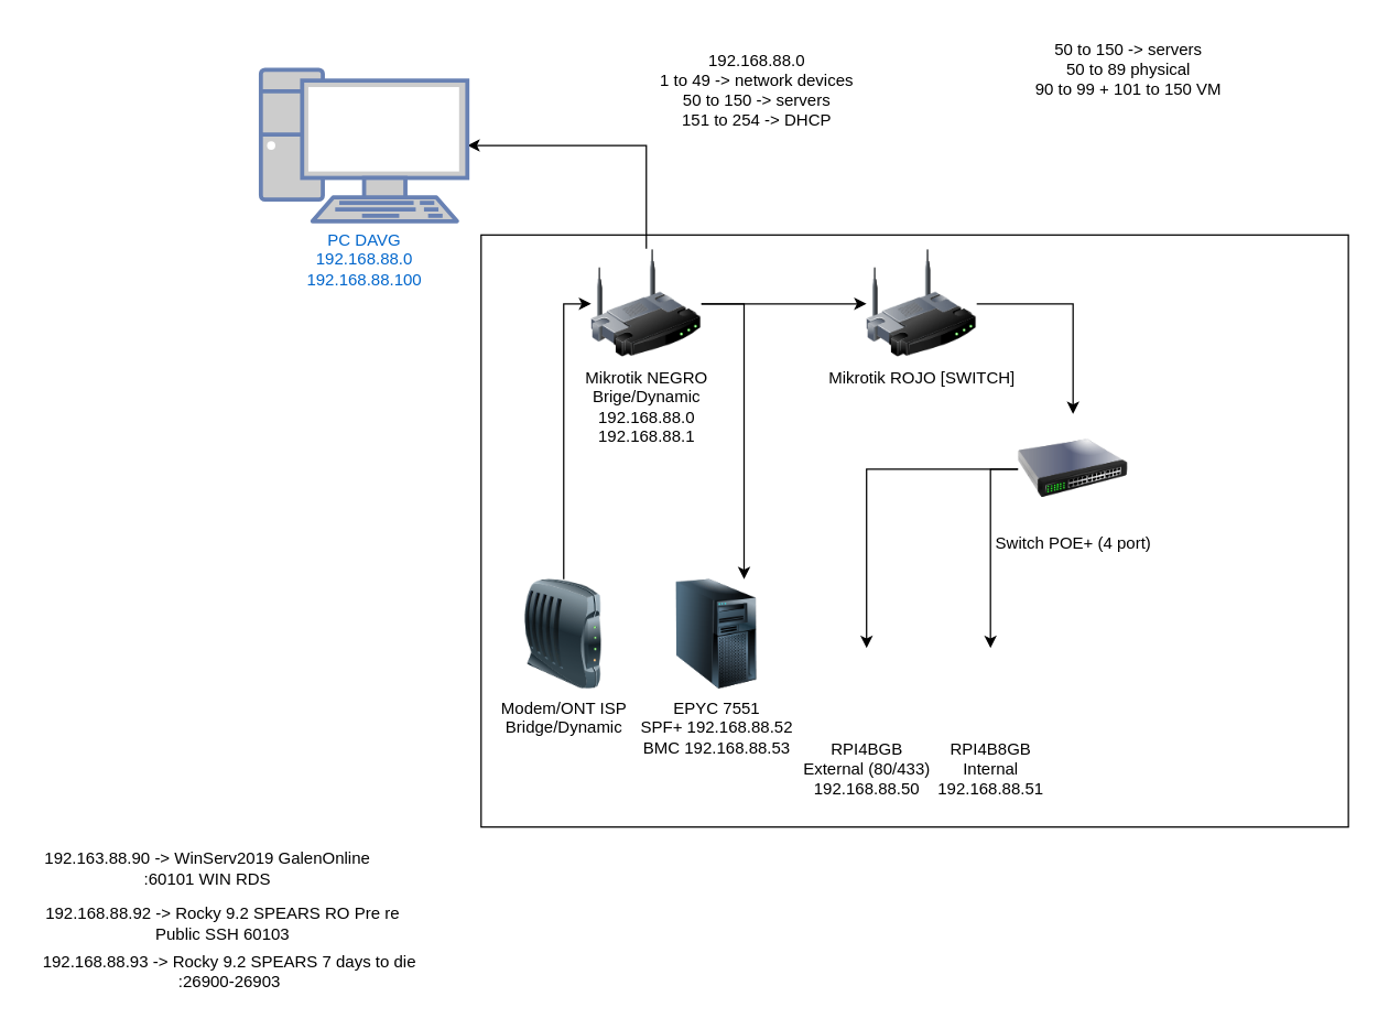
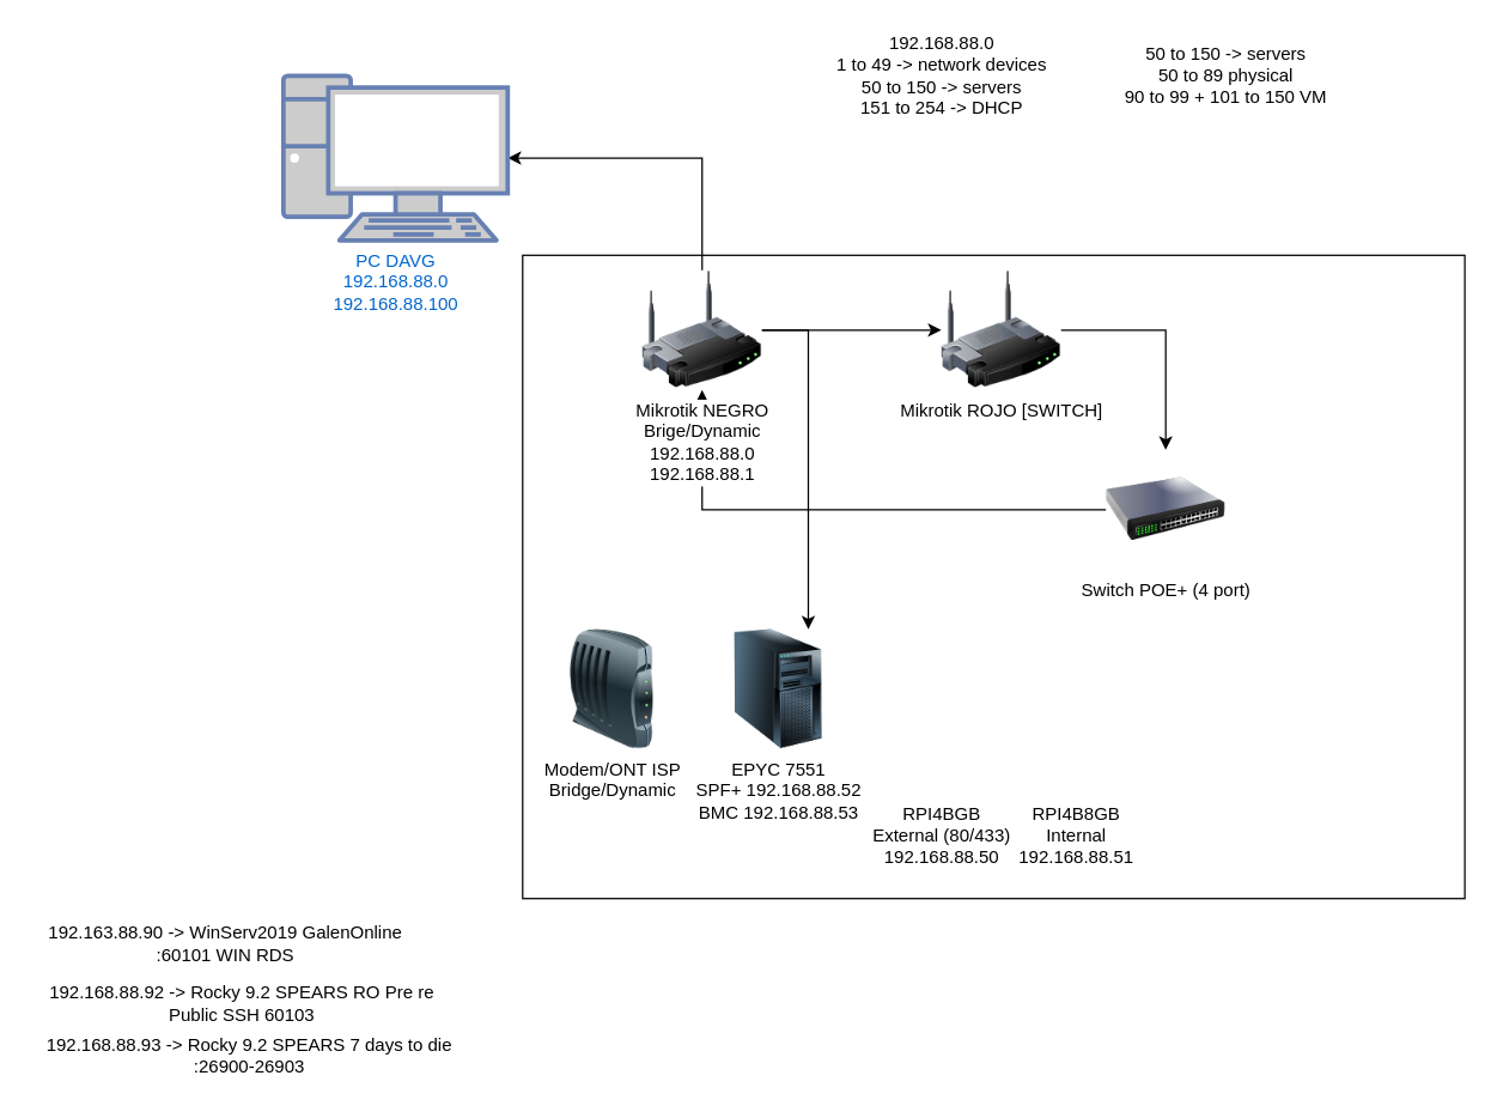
- <mxCell id="16" value="192.168.88.0&lt;br&gt;1 to 49 -&amp;gt; network devices&lt;br&gt;50 to 150 -&amp;gt; servers&lt;br&gt;151 to 254 -&amp;gt; DHCP" style="text;html=1;align=center;verticalAlign=middle;resizable=0;points=[];autosize=1;strokeColor=none;fillColor=none;" parent="1" vertex="1"><mxGeometry x="469" y="35" width="160" height="60" as="geometry" /></mxCell>
+ <mxCell id="16" value="192.168.88.0&lt;br&gt;1 to 49 -&amp;gt; network devices&lt;br&gt;50 to 150 -&amp;gt; servers&lt;br&gt;151 to 254 -&amp;gt; DHCP" style="text;html=1;align=center;verticalAlign=middle;resizable=0;points=[];autosize=1;strokeColor=none;fillColor=none;" parent="1" vertex="1"><mxGeometry x="549" y="20" width="160" height="60" as="geometry" /></mxCell>
- <mxCell id="6" style="edgeStyle=orthogonalEdgeStyle;rounded=0;orthogonalLoop=1;jettySize=auto;html=1;entryX=0;entryY=0.5;entryDx=0;entryDy=0;" parent="1" source="7" target="14" edge="1"><mxGeometry relative="1" as="geometry" /></mxCell>
- <mxCell id="3" style="edgeStyle=orthogonalEdgeStyle;rounded=0;orthogonalLoop=1;jettySize=auto;html=1;exitX=0;exitY=0.5;exitDx=0;exitDy=0;entryX=0.5;entryY=0;entryDx=0;entryDy=0;" parent="1" source="5" target="10" edge="1"><mxGeometry relative="1" as="geometry" /></mxCell>
+ <mxCell id="3" style="edgeStyle=orthogonalEdgeStyle;rounded=0;orthogonalLoop=1;jettySize=auto;html=1;exitX=0;exitY=0.5;exitDx=0;exitDy=0;" parent="1" source="5" target="14" edge="1"><mxGeometry relative="1" as="geometry" /></mxCell>
- <mxCell id="4" style="edgeStyle=orthogonalEdgeStyle;rounded=0;orthogonalLoop=1;jettySize=auto;html=1;exitX=0;exitY=0.5;exitDx=0;exitDy=0;" parent="1" source="5" target="17" edge="1"><mxGeometry relative="1" as="geometry" /></mxCell>
